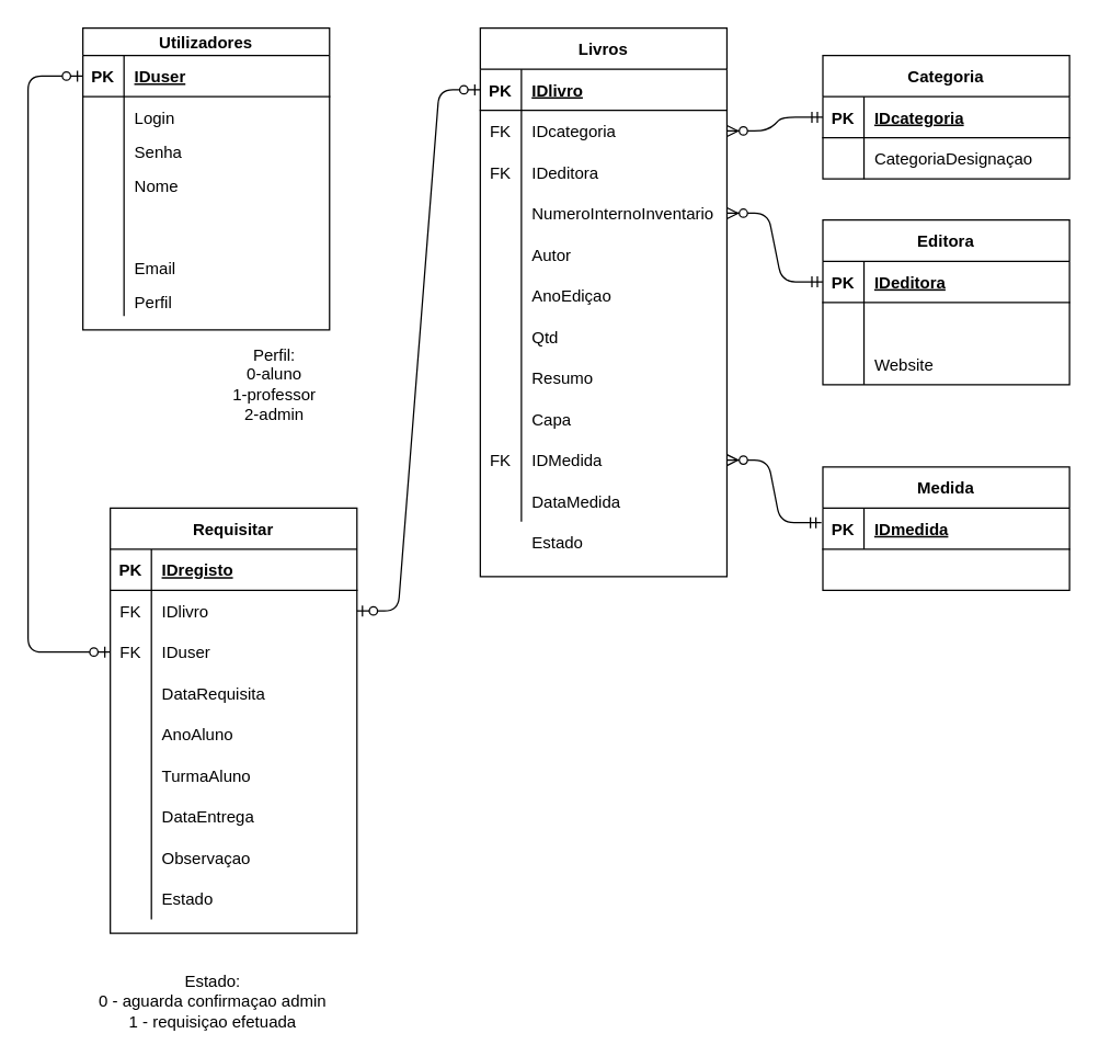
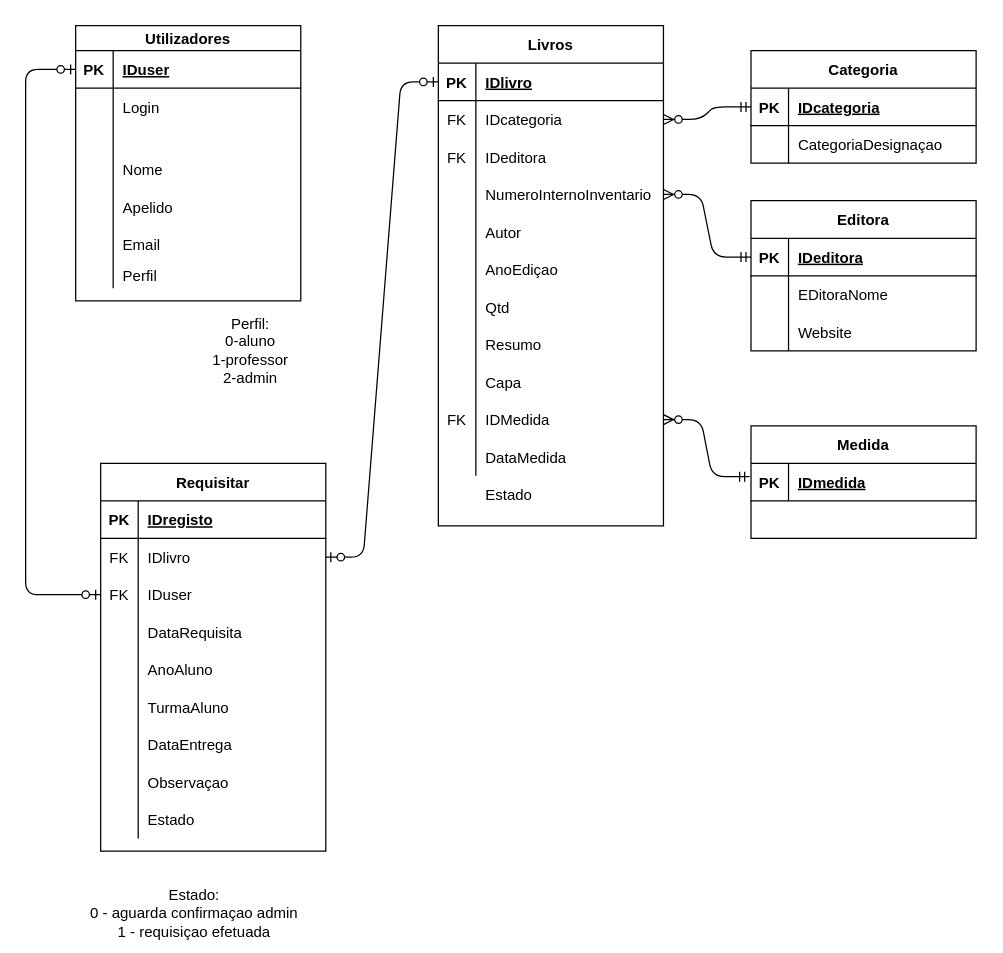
- <mxCell id="11" value="Senha" style="shape=partialRectangle;connectable=0;fillColor=none;top=0;left=0;bottom=0;right=0;align=left;spacingLeft=6;overflow=hidden;" parent="9" vertex="1"><mxGeometry x="30" width="150" height="20" as="geometry" /></mxCell>
+ <mxCell id="17" value="Apelido" style="shape=partialRectangle;connectable=0;fillColor=none;top=0;left=0;bottom=0;right=0;align=left;spacingLeft=6;overflow=hidden;" parent="15" vertex="1"><mxGeometry x="30" width="150" height="30" as="geometry" /></mxCell>
+ <mxCell id="80" value="EDitoraNome" style="shape=partialRectangle;connectable=0;fillColor=none;top=0;left=0;bottom=0;right=0;align=left;spacingLeft=6;overflow=hidden;" parent="78" vertex="1"><mxGeometry x="30" width="150" height="30" as="geometry" /></mxCell>
